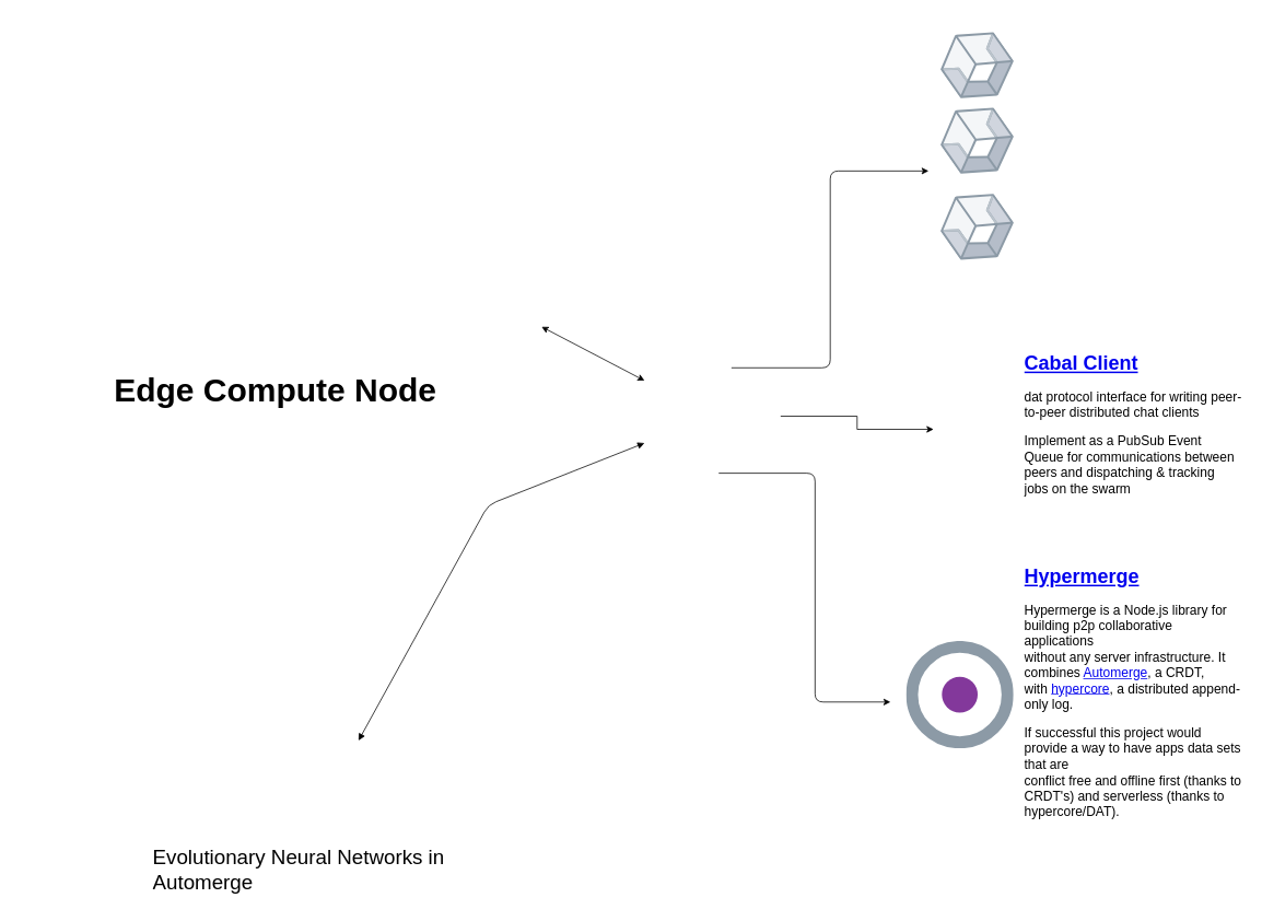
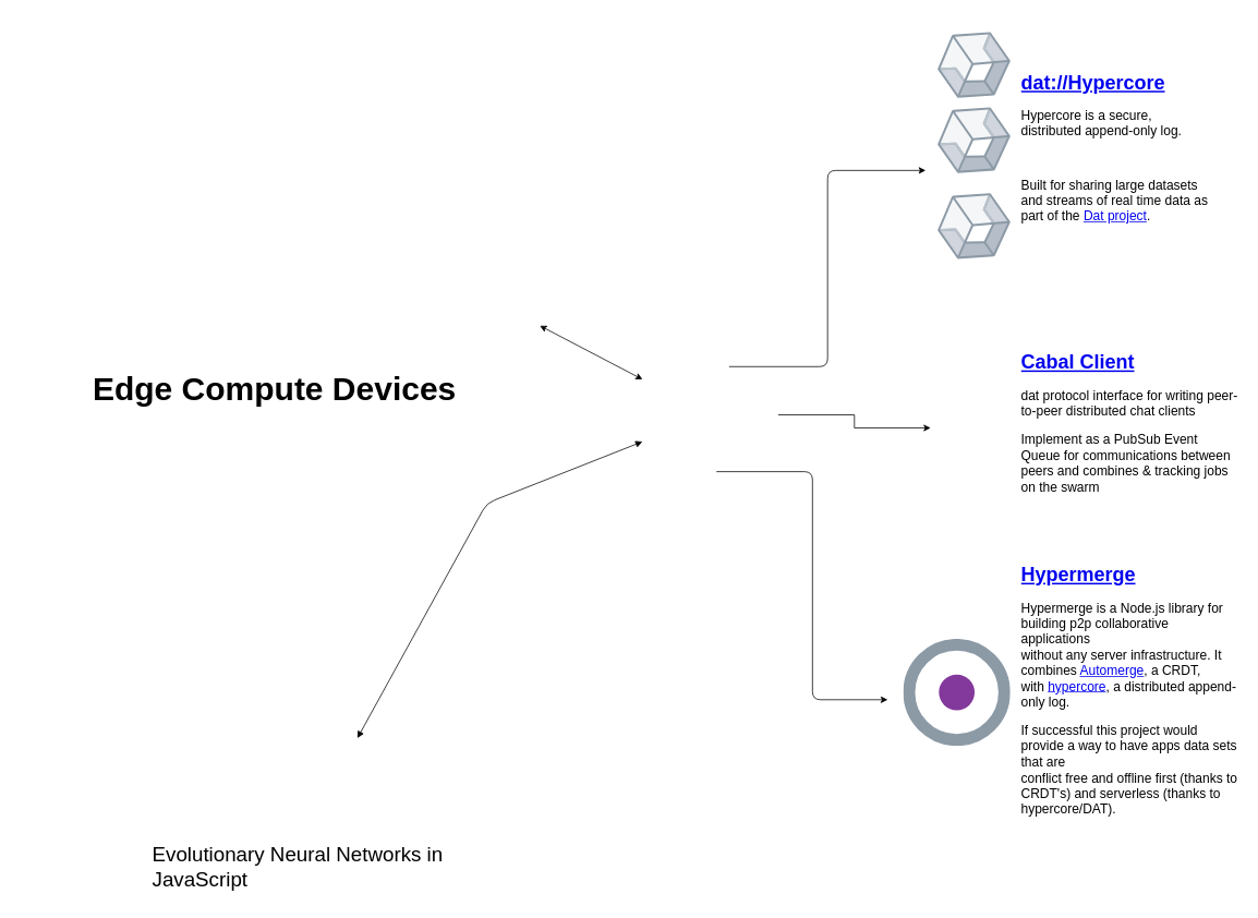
+ <mxCell id="6" value="&lt;h1&gt;&lt;a href=&quot;https://github.com/mafintosh/hypercore&quot;&gt;dat://Hypercore&lt;/a&gt;&lt;/h1&gt;&lt;p style=&quot;font-size: 16px&quot;&gt;Hypercore is a secure, distributed append-only log.&lt;/p&gt;&lt;br&gt;&lt;p style=&quot;font-size: 16px&quot; align=&quot;left&quot;&gt;Built for sharing large datasets and streams of real time data as part of the &lt;a href=&quot;https://datproject.org&quot; style=&quot;font-size: 16px&quot;&gt;Dat project&lt;/a&gt;.&lt;/p&gt;" style="text;html=1;strokeColor=none;fillColor=none;spacing=5;spacingTop=-20;whiteSpace=wrap;overflow=hidden;rounded=0;align=left;" parent="1" vertex="1"><mxGeometry x="1244" y="81" width="244" height="228" as="geometry" /></mxCell>
- <mxCell id="12" value="&lt;h1&gt;&lt;a href=&quot;https://github.com/cabal-club/cabal-client&quot;&gt;Cabal Client&lt;/a&gt;&lt;br&gt;&lt;/h1&gt;&lt;div class=&quot;&quot; style=&quot;font-size: 16px&quot;&gt;&lt;span class=&quot;text-gray-dark mr-2&quot; itemprop=&quot;about&quot;&gt;&lt;/span&gt;&lt;span class=&quot;text-gray-dark mr-2&quot; itemprop=&quot;about&quot;&gt;dat protocol interface for writing peer-to-peer distributed chat clients&lt;/span&gt;&lt;br&gt;&lt;span class=&quot;text-gray-dark mr-2&quot; itemprop=&quot;about&quot;&gt;&lt;/span&gt;&lt;/div&gt;&lt;p style=&quot;font-size: 16px&quot; align=&quot;left&quot;&gt;Implement as a PubSub Event Queue for communications between peers and dispatching &amp;amp; tracking jobs on the swarm &lt;br&gt;&lt;/p&gt;" style="text;html=1;strokeColor=none;fillColor=none;spacing=5;spacingTop=-20;whiteSpace=wrap;overflow=hidden;rounded=0;align=left;" parent="1" vertex="1"><mxGeometry x="1244" y="423" width="273" height="228" as="geometry" /></mxCell>
+ <mxCell id="12" value="&lt;h1&gt;&lt;a href=&quot;https://github.com/cabal-club/cabal-client&quot;&gt;Cabal Client&lt;/a&gt;&lt;br&gt;&lt;/h1&gt;&lt;div class=&quot;&quot; style=&quot;font-size: 16px&quot;&gt;&lt;span class=&quot;text-gray-dark mr-2&quot; itemprop=&quot;about&quot;&gt;&lt;/span&gt;&lt;span class=&quot;text-gray-dark mr-2&quot; itemprop=&quot;about&quot;&gt;dat protocol interface for writing peer-to-peer distributed chat clients&lt;/span&gt;&lt;br&gt;&lt;span class=&quot;text-gray-dark mr-2&quot; itemprop=&quot;about&quot;&gt;&lt;/span&gt;&lt;/div&gt;&lt;p style=&quot;font-size: 16px&quot; align=&quot;left&quot;&gt;Implement as a PubSub Event Queue for communications between peers and combines &amp;amp; tracking jobs on the swarm &lt;br&gt;&lt;/p&gt;" style="text;html=1;strokeColor=none;fillColor=none;spacing=5;spacingTop=-20;whiteSpace=wrap;overflow=hidden;rounded=0;align=left;" parent="1" vertex="1"><mxGeometry x="1244" y="423" width="273" height="228" as="geometry" /></mxCell>
- <mxCell id="18" value="&lt;font style=&quot;font-size: 40px&quot;&gt;Edge Compute Node&lt;/font&gt;" style="text;strokeColor=none;fillColor=none;html=1;fontSize=24;fontStyle=1;verticalAlign=middle;align=center;" parent="1" vertex="1"><mxGeometry x="21" y="445.5" width="627" height="57" as="geometry" /></mxCell>
+ <mxCell id="18" value="&lt;font style=&quot;font-size: 40px&quot;&gt;Edge Compute Devices&lt;/font&gt;" style="text;strokeColor=none;fillColor=none;html=1;fontSize=24;fontStyle=1;verticalAlign=middle;align=center;" parent="1" vertex="1"><mxGeometry x="21" y="445.5" width="627" height="57" as="geometry" /></mxCell>
- <mxCell id="10" value="&lt;p style=&quot;font-size: 25px&quot;&gt;&lt;span class=&quot;text-gray-dark mr-2&quot; itemprop=&quot;about&quot;&gt; Evolutionary Neural Networks in Automerge&lt;/span&gt;&lt;/p&gt;" style="text;html=1;strokeColor=none;fillColor=none;spacing=5;spacingTop=-20;whiteSpace=wrap;overflow=hidden;rounded=0;" parent="1" vertex="1"><mxGeometry x="181" y="1015" width="411" height="86" as="geometry" /></mxCell>
+ <mxCell id="10" value="&lt;p style=&quot;font-size: 25px&quot;&gt;&lt;span class=&quot;text-gray-dark mr-2&quot; itemprop=&quot;about&quot;&gt; Evolutionary Neural Networks in JavaScript&lt;/span&gt;&lt;/p&gt;" style="text;html=1;strokeColor=none;fillColor=none;spacing=5;spacingTop=-20;whiteSpace=wrap;overflow=hidden;rounded=0;" parent="1" vertex="1"><mxGeometry x="181" y="1015" width="411" height="86" as="geometry" /></mxCell>
